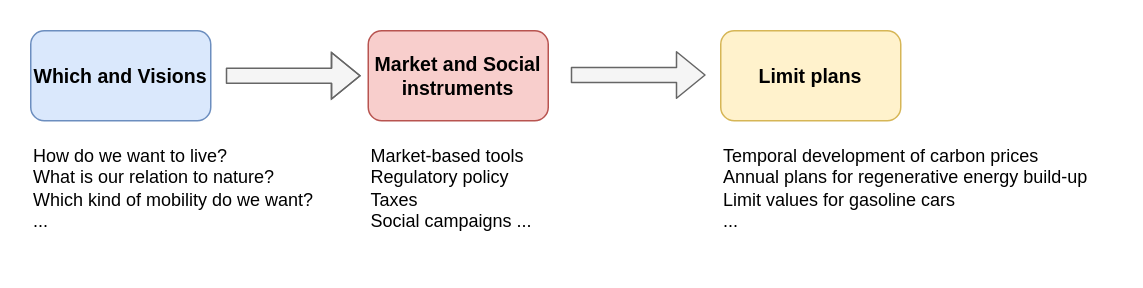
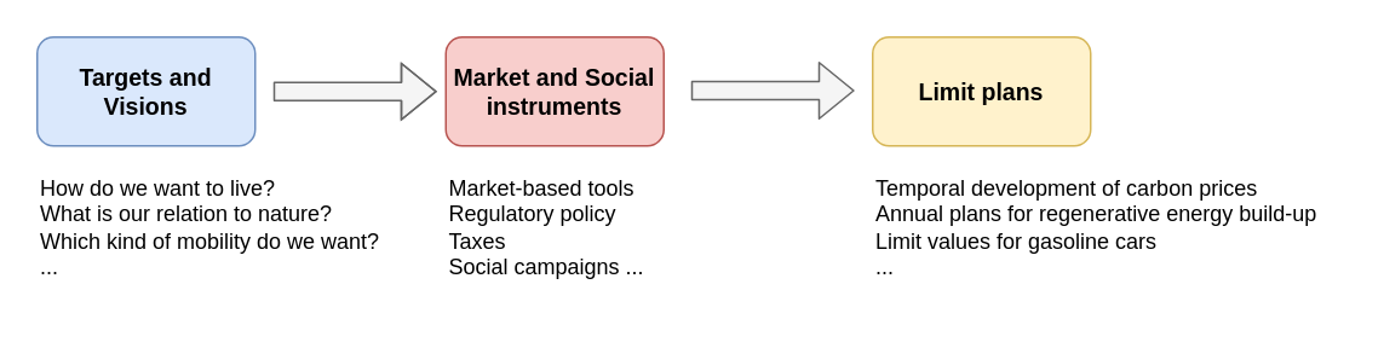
- <mxCell id="2" value="&lt;b&gt;&lt;font style=&quot;font-size: 13px&quot;&gt;Which and Visions&lt;br&gt;&lt;/font&gt;&lt;/b&gt;" style="rounded=1;whiteSpace=wrap;html=1;fillColor=#dae8fc;strokeColor=#6c8ebf;" parent="1" vertex="1"><mxGeometry x="20" y="20" width="120" height="60" as="geometry" /></mxCell>
+ <mxCell id="2" value="&lt;b&gt;&lt;font style=&quot;font-size: 13px&quot;&gt;Targets and Visions&lt;br&gt;&lt;/font&gt;&lt;/b&gt;" style="rounded=1;whiteSpace=wrap;html=1;fillColor=#dae8fc;strokeColor=#6c8ebf;" parent="1" vertex="1"><mxGeometry x="20" y="20" width="120" height="60" as="geometry" /></mxCell>
